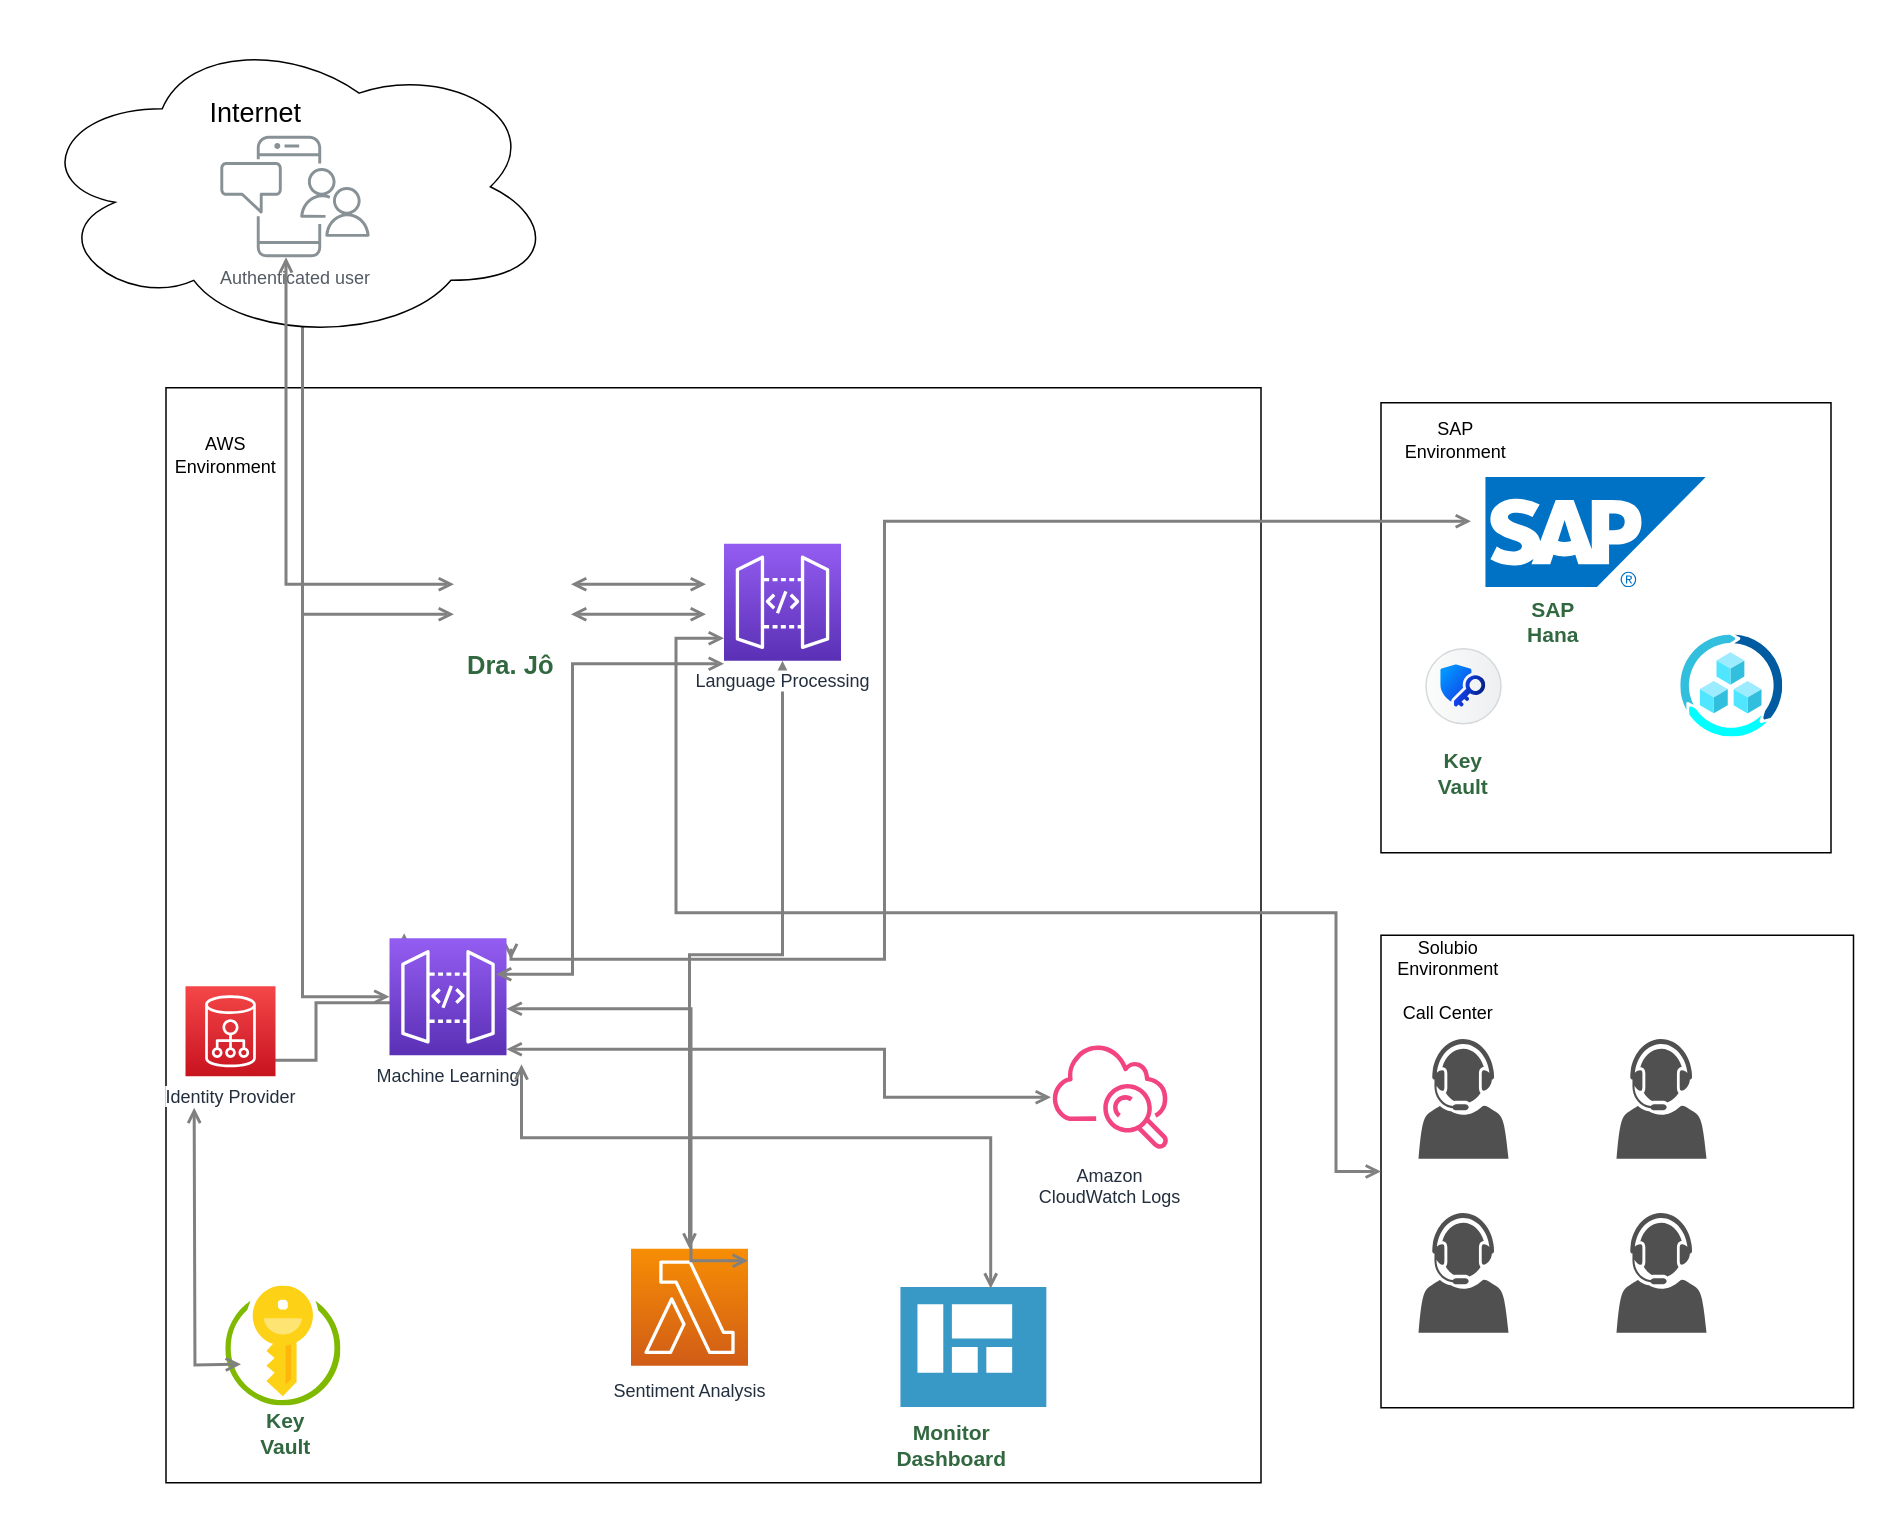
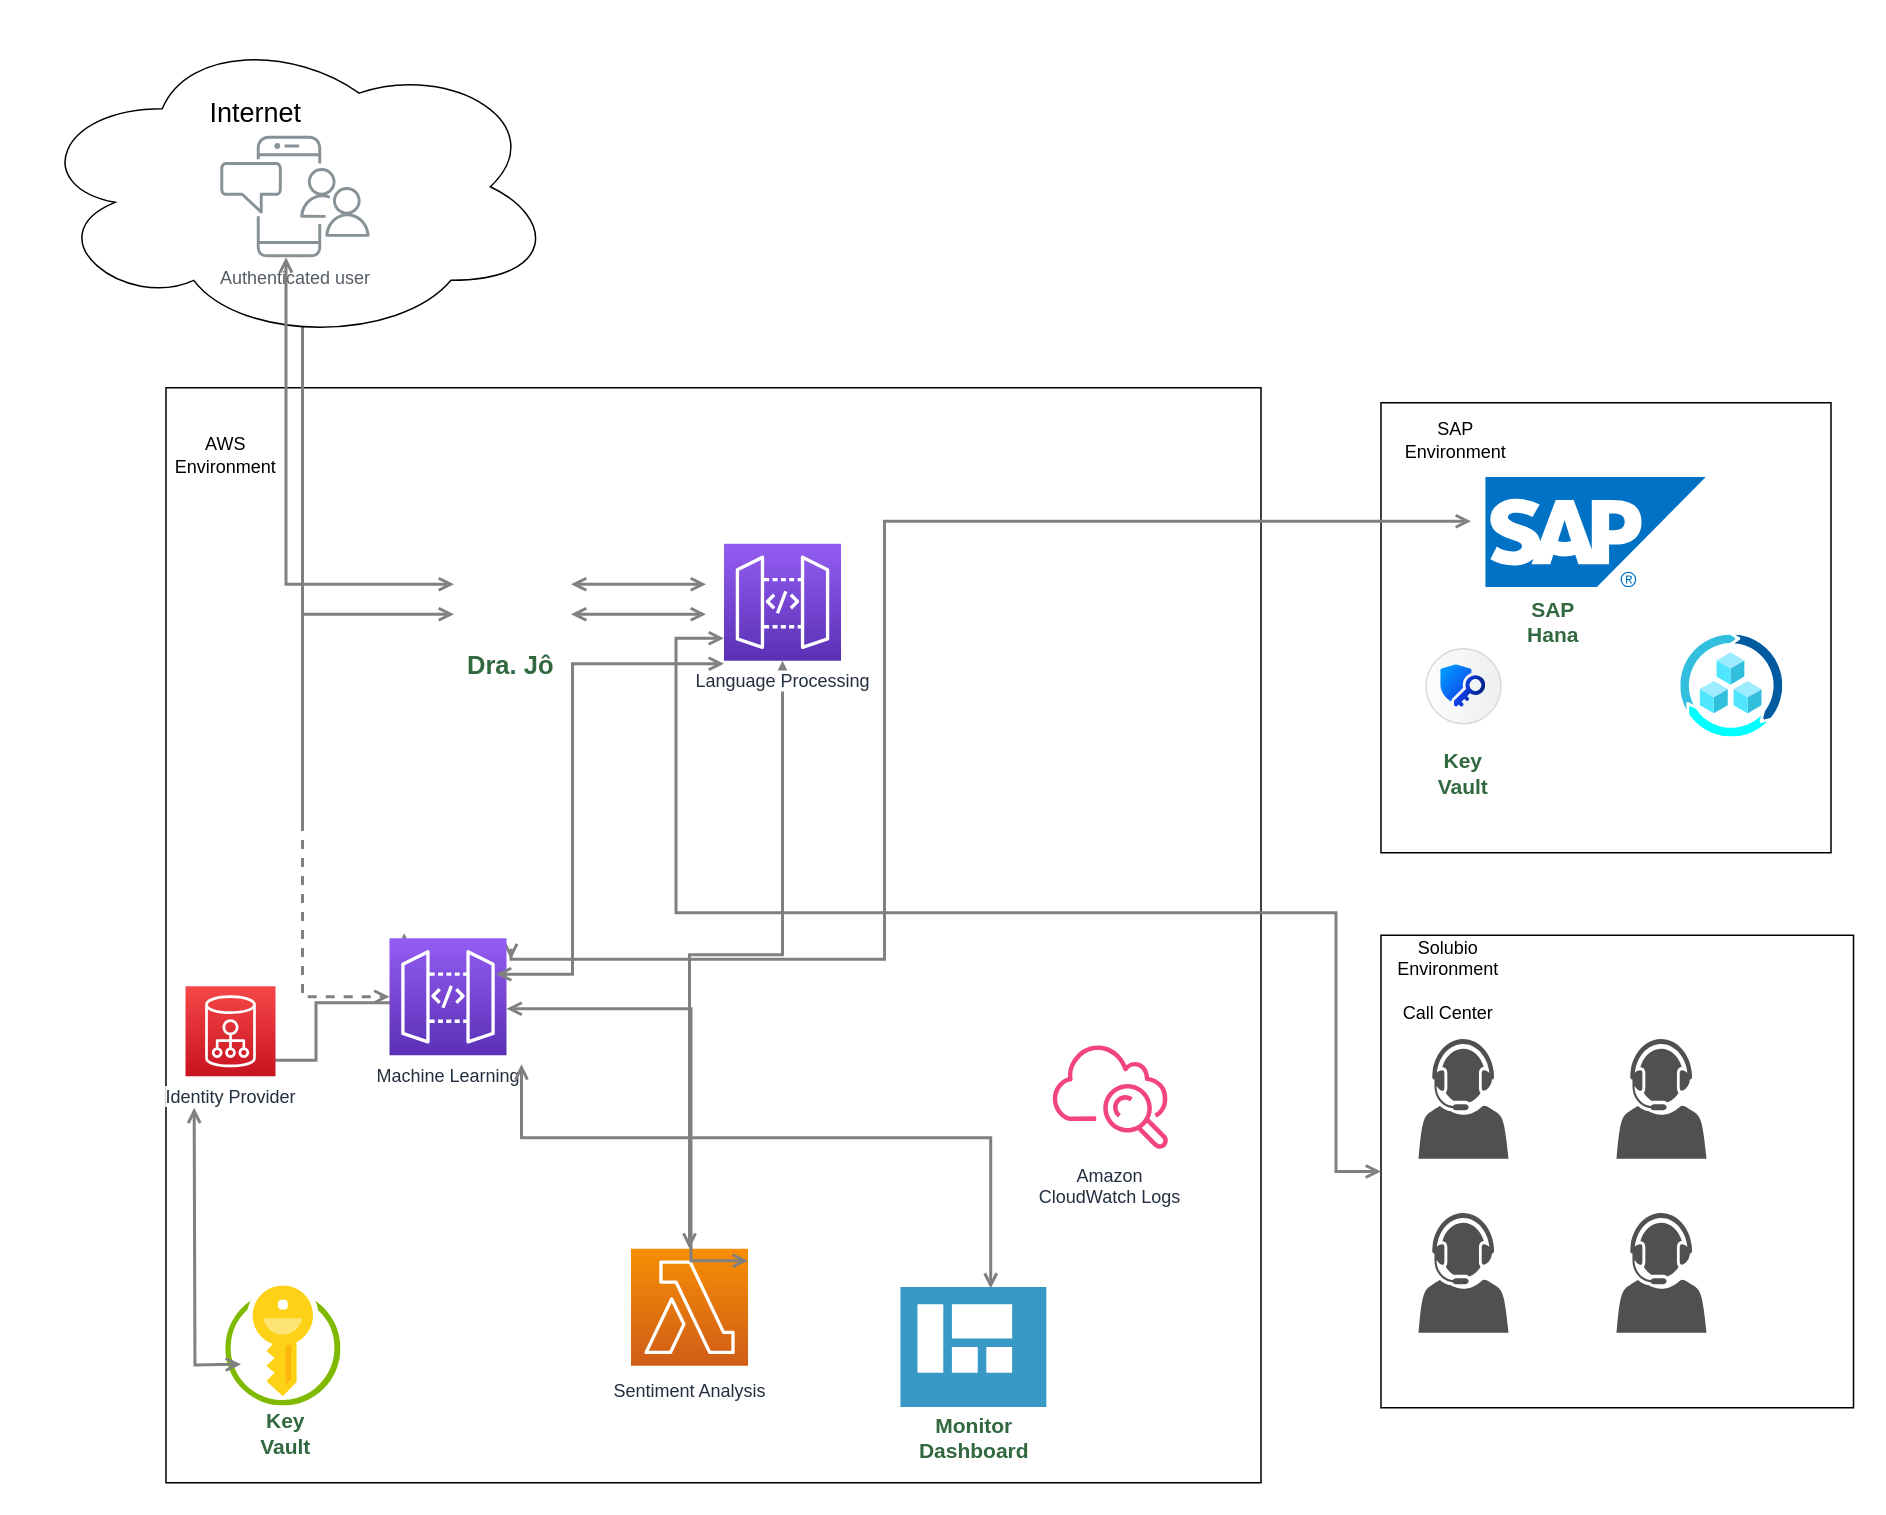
- <mxCell id="6" style="edgeStyle=orthogonalEdgeStyle;rounded=0;orthogonalLoop=1;jettySize=auto;html=1;startArrow=open;startFill=0;endArrow=open;endFill=0;strokeWidth=2;strokeColor=#808080;" parent="1" source="40" target="14" edge="1"><mxGeometry relative="1" as="geometry"><Array as="points"><mxPoint x="201" y="569" /><mxPoint x="201" y="649" /></Array></mxGeometry></mxCell>
+ <mxCell id="6" style="edgeStyle=orthogonalEdgeStyle;rounded=0;orthogonalLoop=1;jettySize=auto;html=1;startArrow=open;startFill=0;endArrow=open;endFill=0;strokeWidth=2;strokeColor=#808080;dashed=1;" parent="1" source="40" target="14" edge="1"><mxGeometry relative="1" as="geometry"><Array as="points"><mxPoint x="201" y="569" /><mxPoint x="201" y="649" /></Array></mxGeometry></mxCell>
- <mxCell id="10" style="edgeStyle=orthogonalEdgeStyle;rounded=0;orthogonalLoop=1;jettySize=auto;html=1;startArrow=open;startFill=0;endArrow=open;endFill=0;strokeWidth=2;strokeColor=#808080;" parent="1" source="14" target="15" edge="1"><mxGeometry relative="1" as="geometry"><Array as="points"><mxPoint x="589" y="699" /><mxPoint x="589" y="731" /></Array><mxPoint x="360" y="692" as="sourcePoint" /></mxGeometry></mxCell>
- <mxCell id="24" value="&lt;b&gt;&lt;font style=&quot;font-size: 14px;&quot;&gt;Monitor Dashboard&lt;/font&gt;&lt;/b&gt;" style="text;align=center;html=1;verticalAlign=middle;whiteSpace=wrap;rounded=0;fontColor=#31683f;" parent="1" vertex="1"><mxGeometry x="603.78" y="948" width="60" height="30" as="geometry" /></mxCell>
+ <mxCell id="24" value="&lt;b&gt;&lt;font style=&quot;font-size: 14px;&quot;&gt;Monitor Dashboard&lt;/font&gt;&lt;/b&gt;" style="text;align=center;html=1;verticalAlign=middle;whiteSpace=wrap;rounded=0;fontColor=#31683f;" parent="1" vertex="1"><mxGeometry x="618.78" y="943" width="60" height="30" as="geometry" /></mxCell>
